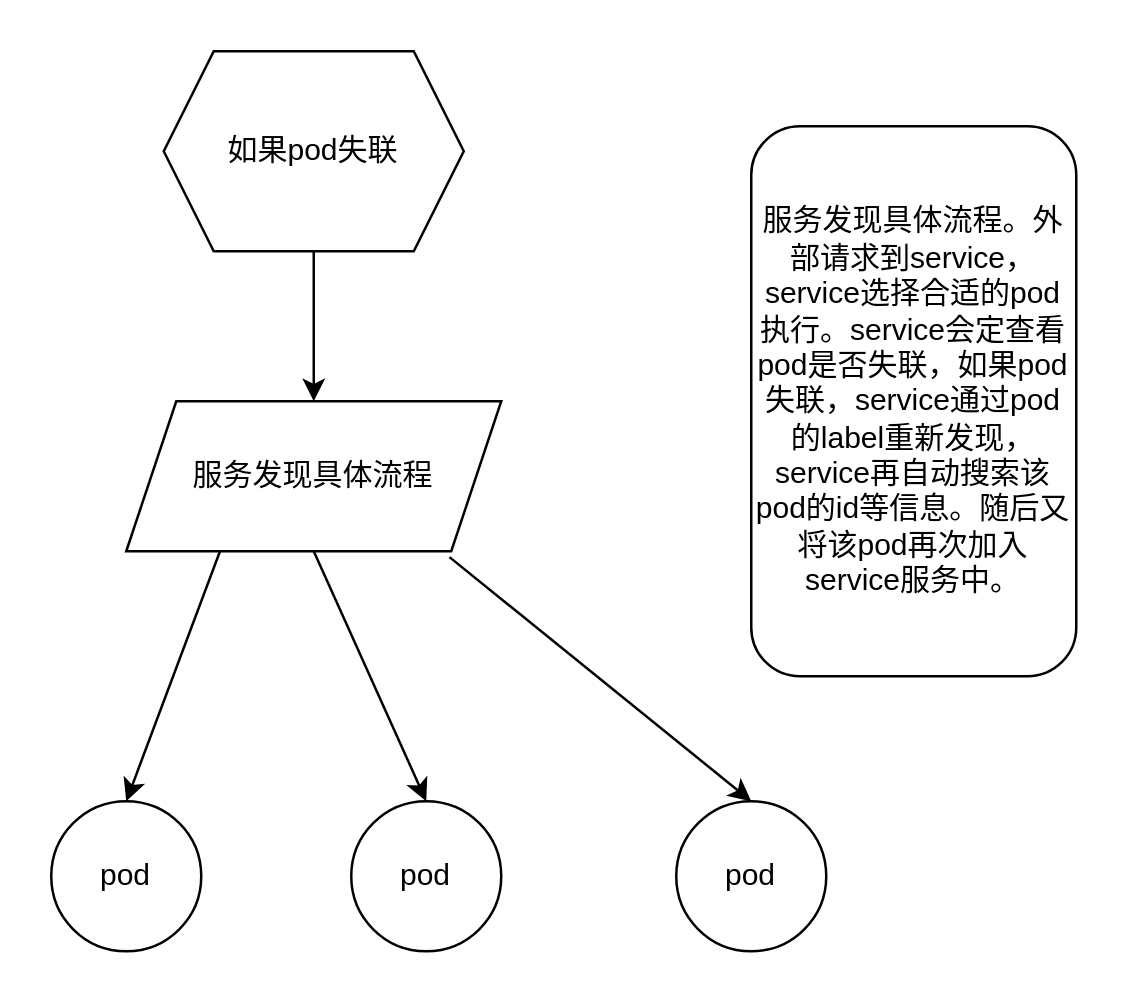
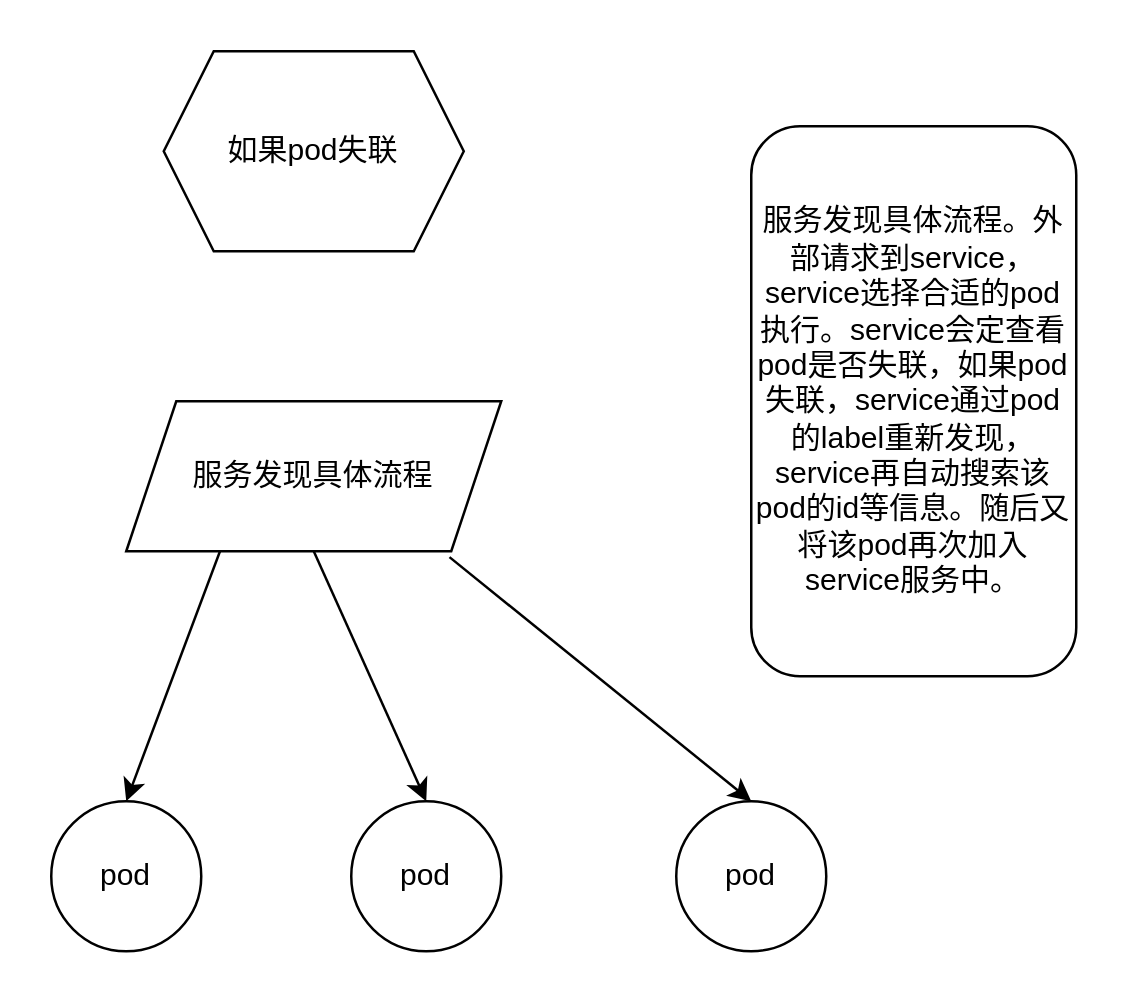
- <mxCell id="5" value="" style="edgeStyle=orthogonalEdgeStyle;rounded=0;orthogonalLoop=1;jettySize=auto;html=1;" edge="1" parent="1" source="6" target="2"><mxGeometry relative="1" as="geometry" /></mxCell>
